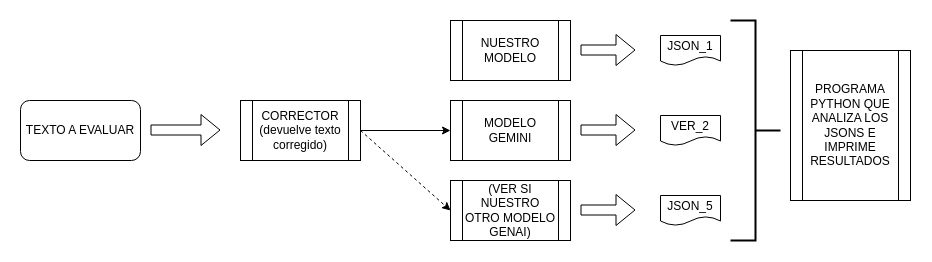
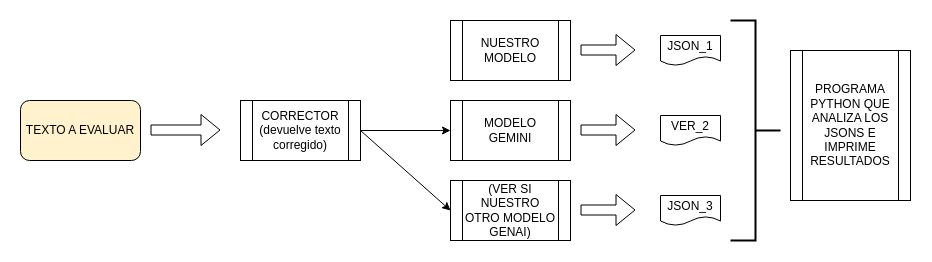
- <mxCell id="2" value="TEXTO A EVALUAR" style="rounded=1;whiteSpace=wrap;html=1;" parent="1" vertex="1"><mxGeometry x="20" y="100" width="120" height="60" as="geometry" /></mxCell>
+ <mxCell id="2" value="TEXTO A EVALUAR" style="rounded=1;whiteSpace=wrap;html=1;fillColor=#fff2cc;" parent="1" vertex="1"><mxGeometry x="20" y="100" width="120" height="60" as="geometry" /></mxCell>
- <mxCell id="7" value="" style="endArrow=classic;html=1;rounded=0;entryX=0;entryY=0.5;entryDx=0;entryDy=0;exitX=1;exitY=0.5;exitDx=0;exitDy=0;dashed=1;" parent="1" source="18" target="5" edge="1"><mxGeometry width="50" height="50" relative="1" as="geometry"><mxPoint x="340" y="130" as="sourcePoint" /><mxPoint x="460" y="70" as="targetPoint" /></mxGeometry></mxCell>
+ <mxCell id="7" value="" style="endArrow=classic;html=1;rounded=0;entryX=0;entryY=0.5;entryDx=0;entryDy=0;exitX=1;exitY=0.5;exitDx=0;exitDy=0;" parent="1" source="18" target="5" edge="1"><mxGeometry width="50" height="50" relative="1" as="geometry"><mxPoint x="340" y="130" as="sourcePoint" /><mxPoint x="460" y="70" as="targetPoint" /></mxGeometry></mxCell>
- <mxCell id="14" value="JSON_5" style="shape=document;whiteSpace=wrap;html=1;boundedLbl=1;" parent="1" vertex="1"><mxGeometry x="660" y="195" width="60" height="30" as="geometry" /></mxCell>
+ <mxCell id="14" value="JSON_3" style="shape=document;whiteSpace=wrap;html=1;boundedLbl=1;" parent="1" vertex="1"><mxGeometry x="660" y="195" width="60" height="30" as="geometry" /></mxCell>
